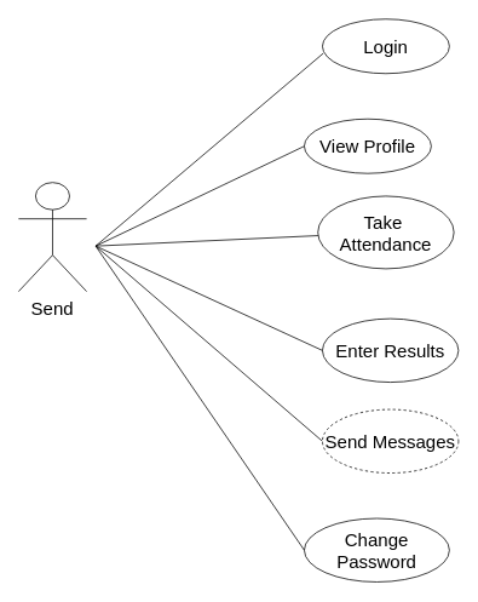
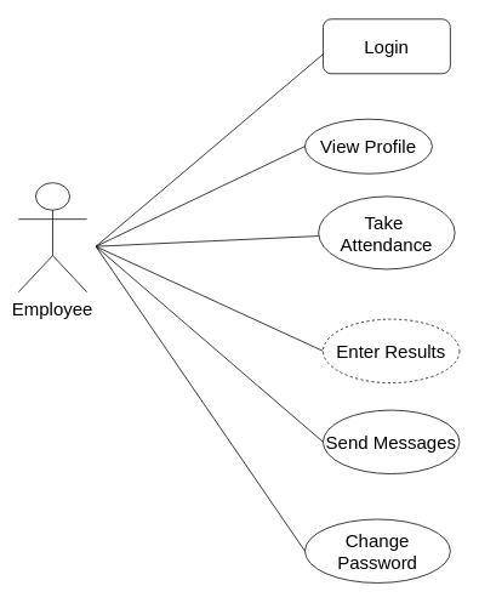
- <mxCell id="3" value="&lt;font style=&quot;font-size: 20px;&quot;&gt;Login&lt;/font&gt;" style="ellipse;whiteSpace=wrap;html=1;" parent="1" vertex="1"><mxGeometry x="355" y="20" width="140" height="60" as="geometry" /></mxCell>
+ <mxCell id="3" value="&lt;font style=&quot;font-size: 20px;&quot;&gt;Login&lt;/font&gt;" style="whiteSpace=wrap;html=1;rounded=1;" parent="1" vertex="1"><mxGeometry x="355" y="20" width="140" height="60" as="geometry" /></mxCell>
- <mxCell id="2" value="Send" style="shape=umlActor;verticalLabelPosition=bottom;verticalAlign=top;fontSize=20;" parent="1" vertex="1"><mxGeometry x="20" y="200" width="75" height="120" as="geometry" /></mxCell>
+ <mxCell id="2" value="Employee" style="shape=umlActor;verticalLabelPosition=bottom;verticalAlign=top;fontSize=20;" parent="1" vertex="1"><mxGeometry x="20" y="200" width="75" height="120" as="geometry" /></mxCell>
- <mxCell id="6" value="&lt;font style=&quot;font-size: 20px;&quot;&gt;Enter Results&lt;/font&gt;" style="ellipse;whiteSpace=wrap;html=1;" parent="1" vertex="1"><mxGeometry x="355" y="350" width="150" height="70" as="geometry" /></mxCell>
+ <mxCell id="6" value="&lt;font style=&quot;font-size: 20px;&quot;&gt;Enter Results&lt;/font&gt;" style="ellipse;whiteSpace=wrap;html=1;dashed=1;" parent="1" vertex="1"><mxGeometry x="355" y="350" width="150" height="70" as="geometry" /></mxCell>
- <mxCell id="7" value="&lt;font style=&quot;font-size: 20px;&quot;&gt;Send Messages&lt;/font&gt;" style="ellipse;whiteSpace=wrap;html=1;dashed=1;" parent="1" vertex="1"><mxGeometry x="355" y="450" width="150" height="70" as="geometry" /></mxCell>
+ <mxCell id="7" value="&lt;font style=&quot;font-size: 20px;&quot;&gt;Send Messages&lt;/font&gt;" style="ellipse;whiteSpace=wrap;html=1;" parent="1" vertex="1"><mxGeometry x="355" y="450" width="150" height="70" as="geometry" /></mxCell>
